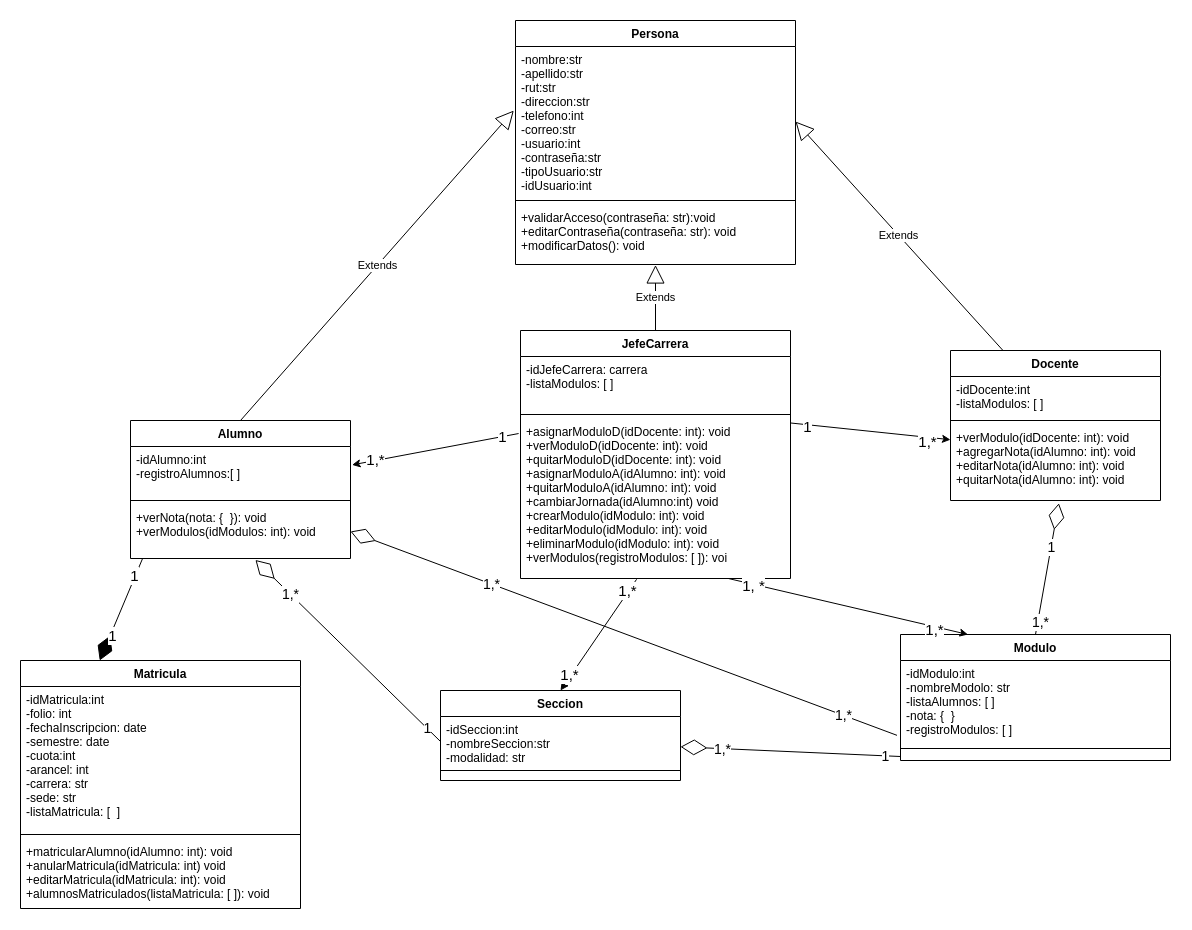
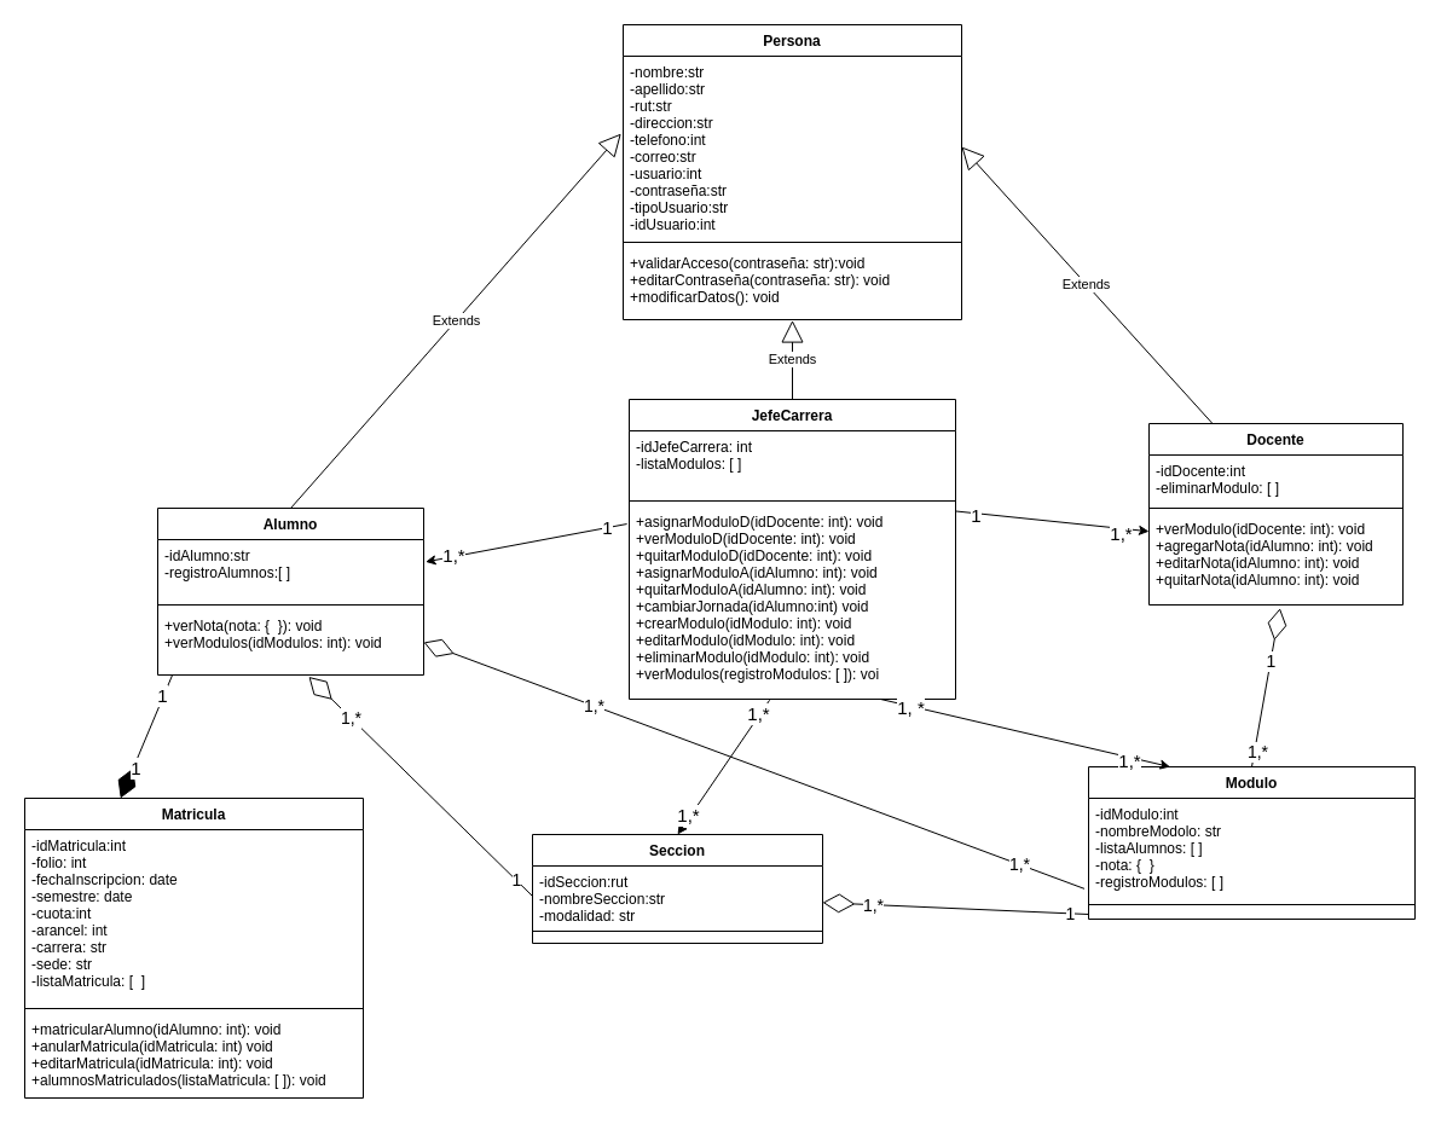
- <mxCell id="44" value="-idJefeCarrera: carrera&#10;-listaModulos: [ ]" style="text;strokeColor=none;fillColor=none;align=left;verticalAlign=top;spacingLeft=4;spacingRight=4;overflow=hidden;rotatable=0;points=[[0,0.5],[1,0.5]];portConstraint=eastwest;" parent="43" vertex="1"><mxGeometry y="26" width="270" height="54" as="geometry" /></mxCell>
+ <mxCell id="44" value="-idJefeCarrera: int&#10;-listaModulos: [ ]" style="text;strokeColor=none;fillColor=none;align=left;verticalAlign=top;spacingLeft=4;spacingRight=4;overflow=hidden;rotatable=0;points=[[0,0.5],[1,0.5]];portConstraint=eastwest;" parent="43" vertex="1"><mxGeometry y="26" width="270" height="54" as="geometry" /></mxCell>
- <mxCell id="3" value="-idDocente:int&#10;-listaModulos: [ ]" style="text;strokeColor=none;fillColor=none;align=left;verticalAlign=top;spacingLeft=4;spacingRight=4;overflow=hidden;rotatable=0;points=[[0,0.5],[1,0.5]];portConstraint=eastwest;" parent="2" vertex="1"><mxGeometry y="26" width="210" height="40" as="geometry" /></mxCell>
+ <mxCell id="3" value="-idDocente:int&#10;-eliminarModulo: [ ]" style="text;strokeColor=none;fillColor=none;align=left;verticalAlign=top;spacingLeft=4;spacingRight=4;overflow=hidden;rotatable=0;points=[[0,0.5],[1,0.5]];portConstraint=eastwest;" parent="2" vertex="1"><mxGeometry y="26" width="210" height="40" as="geometry" /></mxCell>
- <mxCell id="11" value="-idAlumno:int&#10;-registroAlumnos:[ ]" style="text;strokeColor=none;fillColor=none;align=left;verticalAlign=top;spacingLeft=4;spacingRight=4;overflow=hidden;rotatable=0;points=[[0,0.5],[1,0.5]];portConstraint=eastwest;" parent="10" vertex="1"><mxGeometry y="26" width="220" height="50" as="geometry" /></mxCell>
+ <mxCell id="11" value="-idAlumno:str&#10;-registroAlumnos:[ ]" style="text;strokeColor=none;fillColor=none;align=left;verticalAlign=top;spacingLeft=4;spacingRight=4;overflow=hidden;rotatable=0;points=[[0,0.5],[1,0.5]];portConstraint=eastwest;" parent="10" vertex="1"><mxGeometry y="26" width="220" height="50" as="geometry" /></mxCell>
- <mxCell id="15" value="-idSeccion:int&#10;-nombreSeccion:str&#10;-modalidad: str&#10;" style="text;strokeColor=none;fillColor=none;align=left;verticalAlign=top;spacingLeft=4;spacingRight=4;overflow=hidden;rotatable=0;points=[[0,0.5],[1,0.5]];portConstraint=eastwest;" parent="14" vertex="1"><mxGeometry y="26" width="240" height="50" as="geometry" /></mxCell>
+ <mxCell id="15" value="-idSeccion:rut&#10;-nombreSeccion:str&#10;-modalidad: str&#10;" style="text;strokeColor=none;fillColor=none;align=left;verticalAlign=top;spacingLeft=4;spacingRight=4;overflow=hidden;rotatable=0;points=[[0,0.5],[1,0.5]];portConstraint=eastwest;" parent="14" vertex="1"><mxGeometry y="26" width="240" height="50" as="geometry" /></mxCell>
